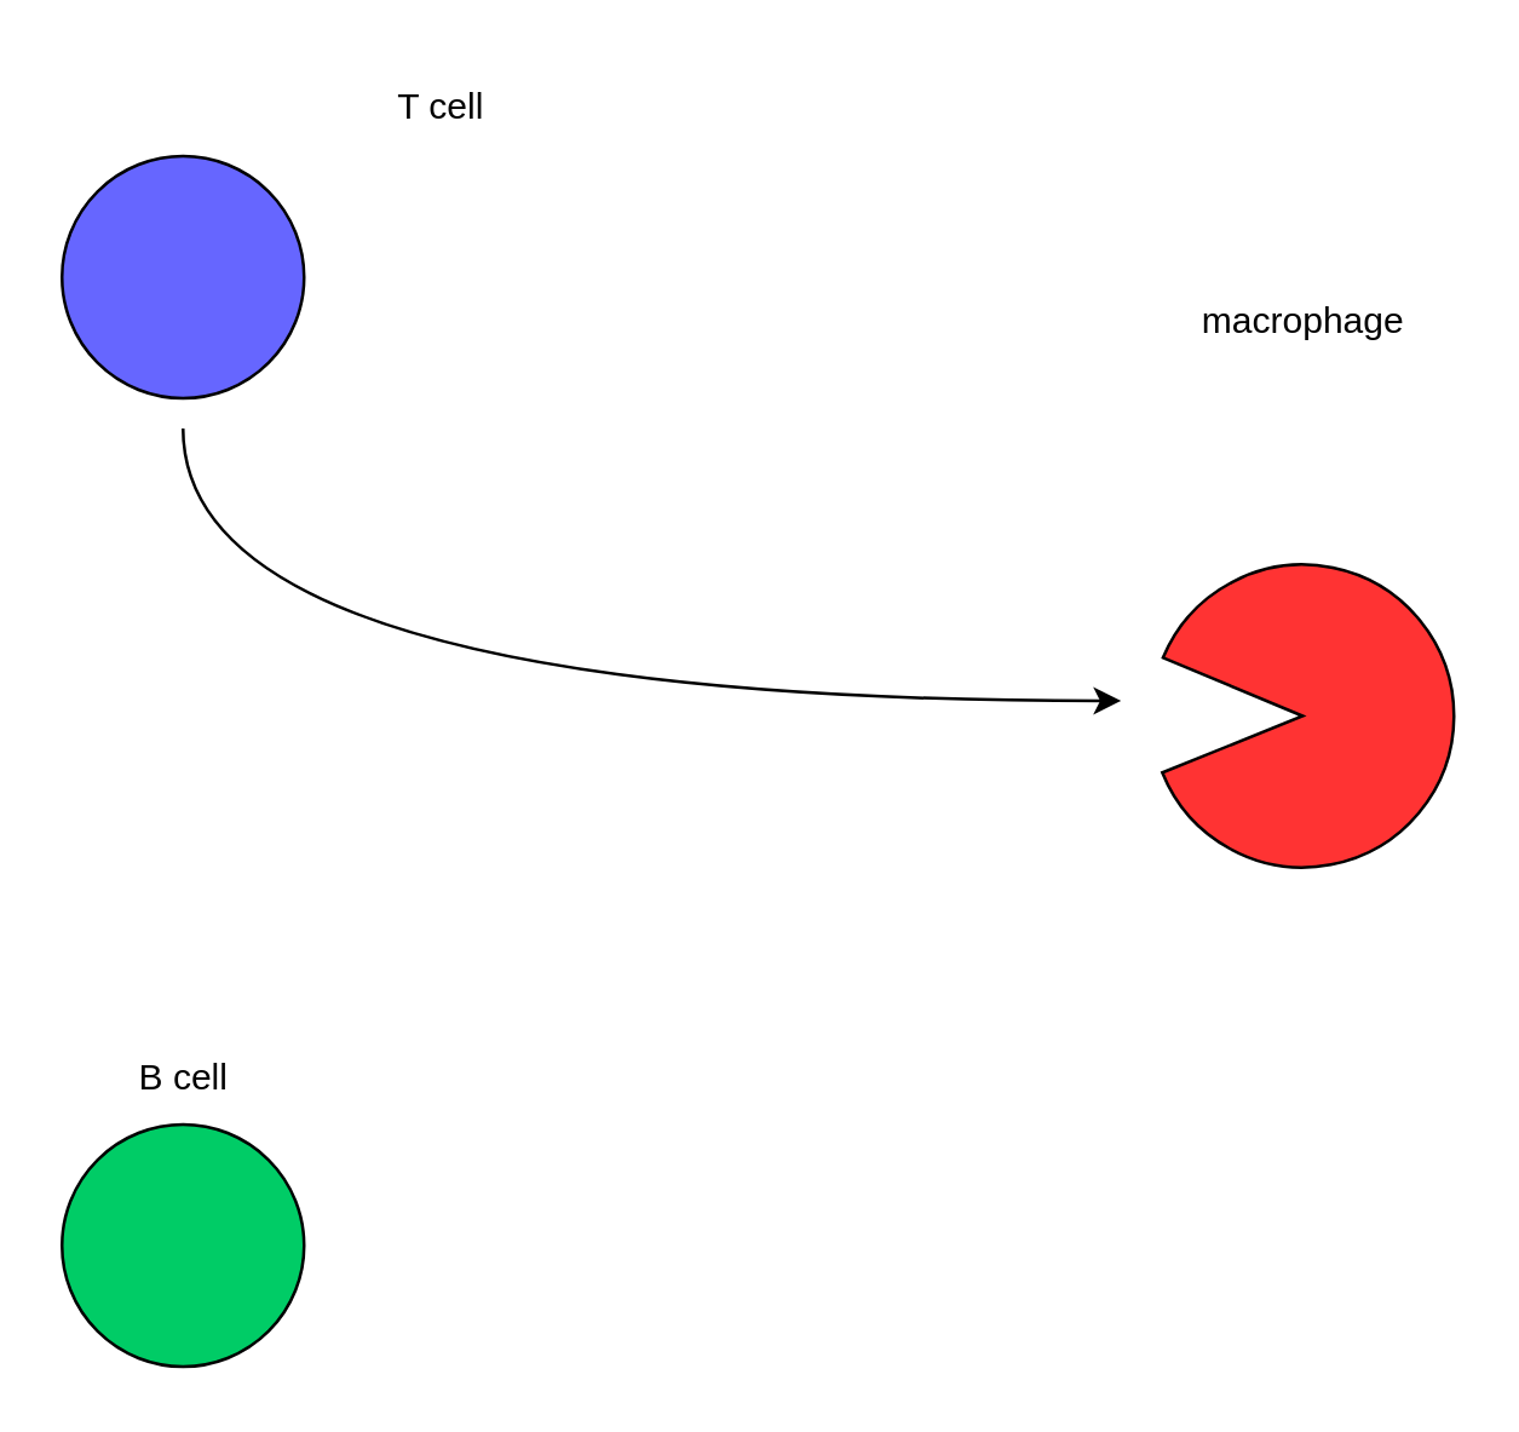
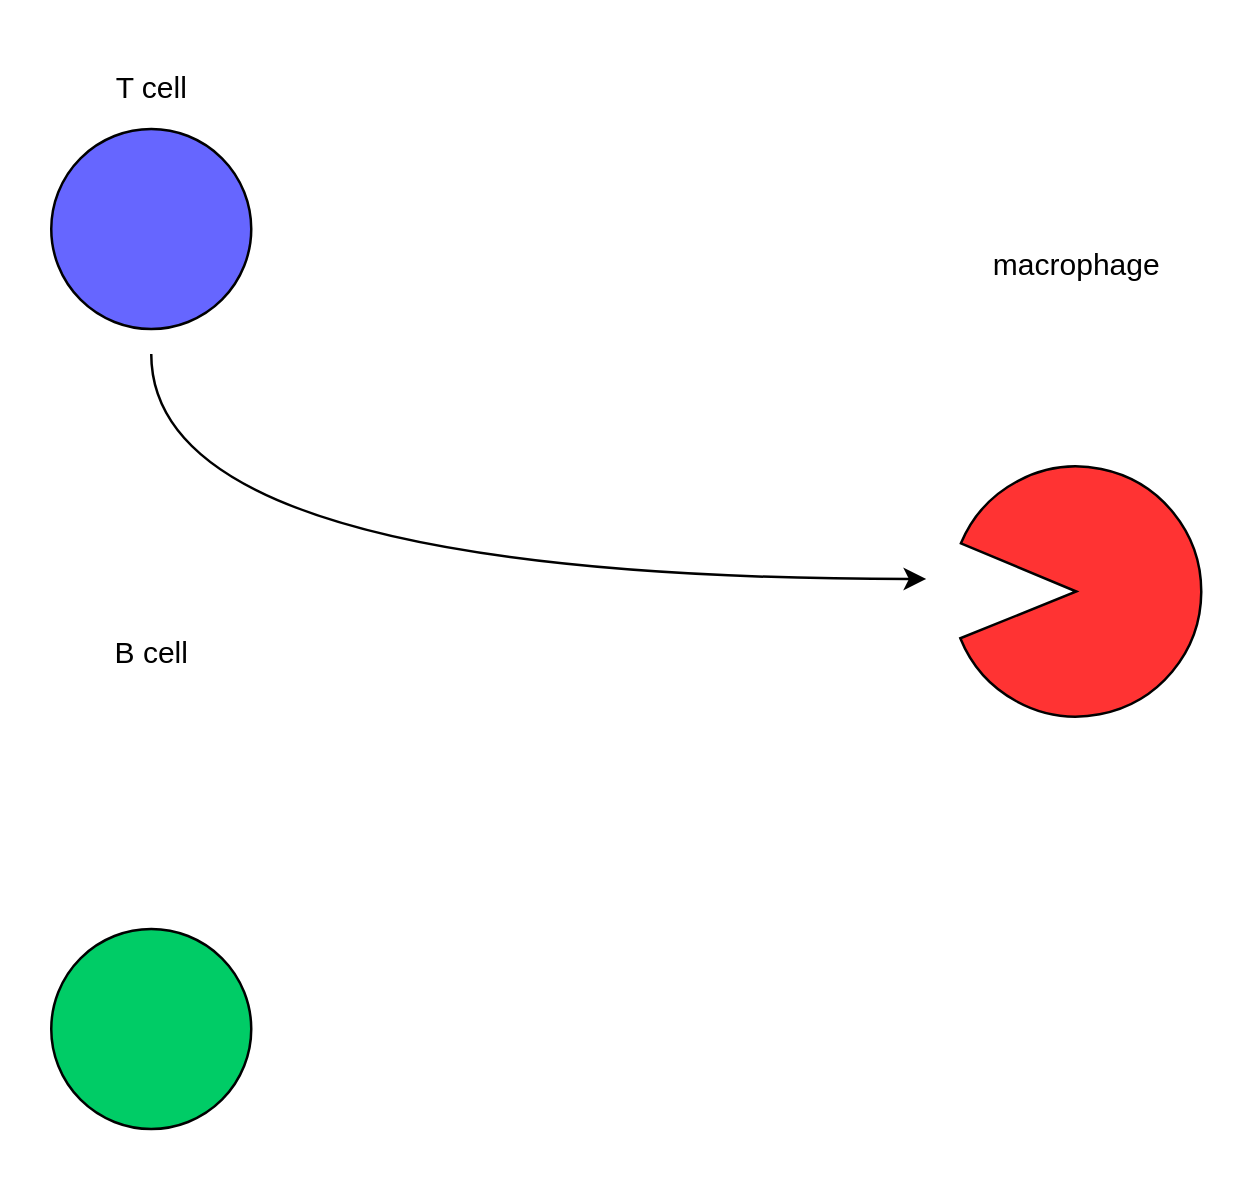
- <mxCell id="6" value="T cell" style="text;html=1;align=center;verticalAlign=middle;resizable=0;points=[];autosize=1;strokeColor=none;fillColor=none;fontSize=12;" vertex="1" parent="1"><mxGeometry x="120" y="20" width="50" height="30" as="geometry" /></mxCell>
+ <mxCell id="6" value="T cell" style="text;html=1;align=center;verticalAlign=middle;resizable=0;points=[];autosize=1;strokeColor=none;fillColor=none;fontSize=12;" vertex="1" parent="1"><mxGeometry x="35" y="20" width="50" height="30" as="geometry" /></mxCell>
- <mxCell id="8" value="B cell" style="text;html=1;align=center;verticalAlign=middle;resizable=0;points=[];autosize=1;strokeColor=none;fillColor=none;fontSize=12;" vertex="1" parent="1"><mxGeometry x="35" y="341" width="50" height="30" as="geometry" /></mxCell>
+ <mxCell id="8" value="B cell" style="text;html=1;align=center;verticalAlign=middle;resizable=0;points=[];autosize=1;strokeColor=none;fillColor=none;fontSize=12;" vertex="1" parent="1"><mxGeometry x="35" y="246" width="50" height="30" as="geometry" /></mxCell>
